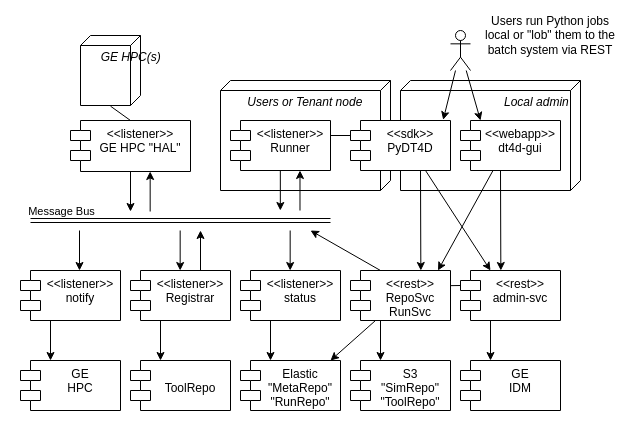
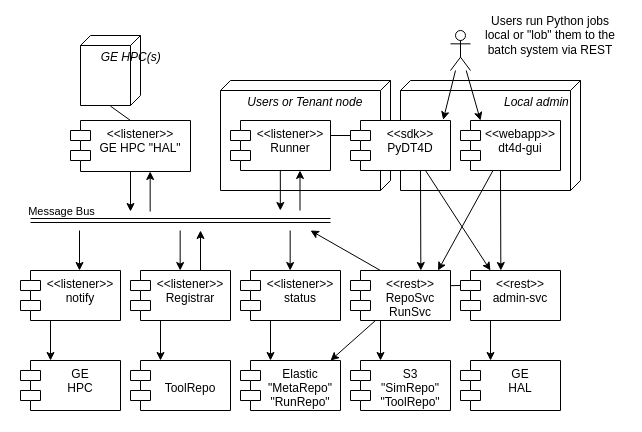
- <mxCell id="3" value="GE &#10;IDM" style="shape=module;align=left;spacingLeft=20;align=center;verticalAlign=top;" vertex="1" parent="1"><mxGeometry x="460" y="360" width="100" height="50" as="geometry" /></mxCell>
+ <mxCell id="3" value="GE &#10;HAL" style="shape=module;align=left;spacingLeft=20;align=center;verticalAlign=top;" vertex="1" parent="1"><mxGeometry x="460" y="360" width="100" height="50" as="geometry" /></mxCell>
